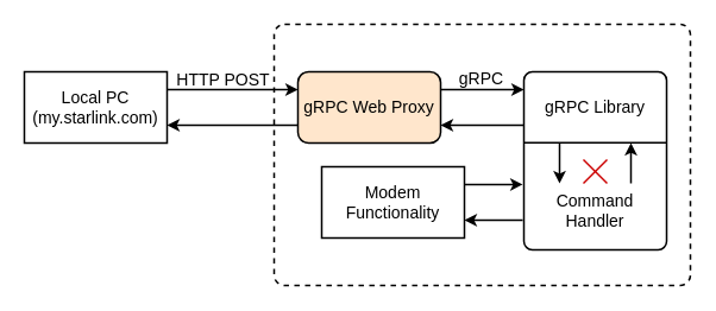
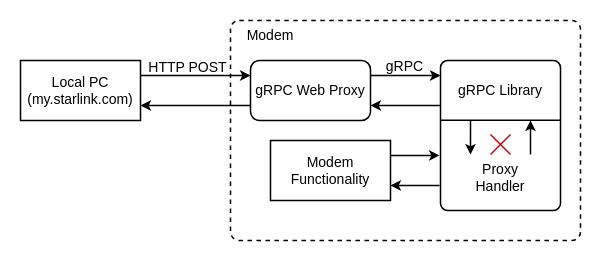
+ <mxCell id="6" value="Modem" style="text;html=1;strokeColor=none;fillColor=none;align=center;verticalAlign=middle;whiteSpace=wrap;rounded=0;dashed=1;sketch=0;fontSize=14;strokeWidth=1.5;" vertex="1" parent="2"><mxGeometry x="10" width="60" height="30" as="geometry" /></mxCell>
- <mxCell id="5" value="gRPC Web Proxy" style="rounded=1;whiteSpace=wrap;html=1;sketch=0;fontSize=14;strokeWidth=1.5;fillColor=#ffe6cc;" vertex="1" parent="2"><mxGeometry x="20" y="40" width="120" height="60" as="geometry" /></mxCell>
+ <mxCell id="5" value="gRPC Web Proxy" style="rounded=1;whiteSpace=wrap;html=1;sketch=0;fontSize=14;strokeWidth=1.5;" vertex="1" parent="2"><mxGeometry x="20" y="40" width="120" height="60" as="geometry" /></mxCell>
- <mxCell id="9" value="&lt;br&gt;&lt;br&gt;&lt;br&gt;&lt;br&gt;&lt;br&gt;Command&lt;br&gt;Handler" style="rounded=1;whiteSpace=wrap;html=1;fontSize=14;strokeWidth=1.5;arcSize=6;" vertex="1" parent="8"><mxGeometry width="120" height="150" as="geometry" /></mxCell>
+ <mxCell id="9" value="&lt;br&gt;&lt;br&gt;&lt;br&gt;&lt;br&gt;&lt;br&gt;Proxy&lt;br&gt;Handler" style="rounded=1;whiteSpace=wrap;html=1;fontSize=14;strokeWidth=1.5;arcSize=6;" vertex="1" parent="8"><mxGeometry width="120" height="150" as="geometry" /></mxCell>
